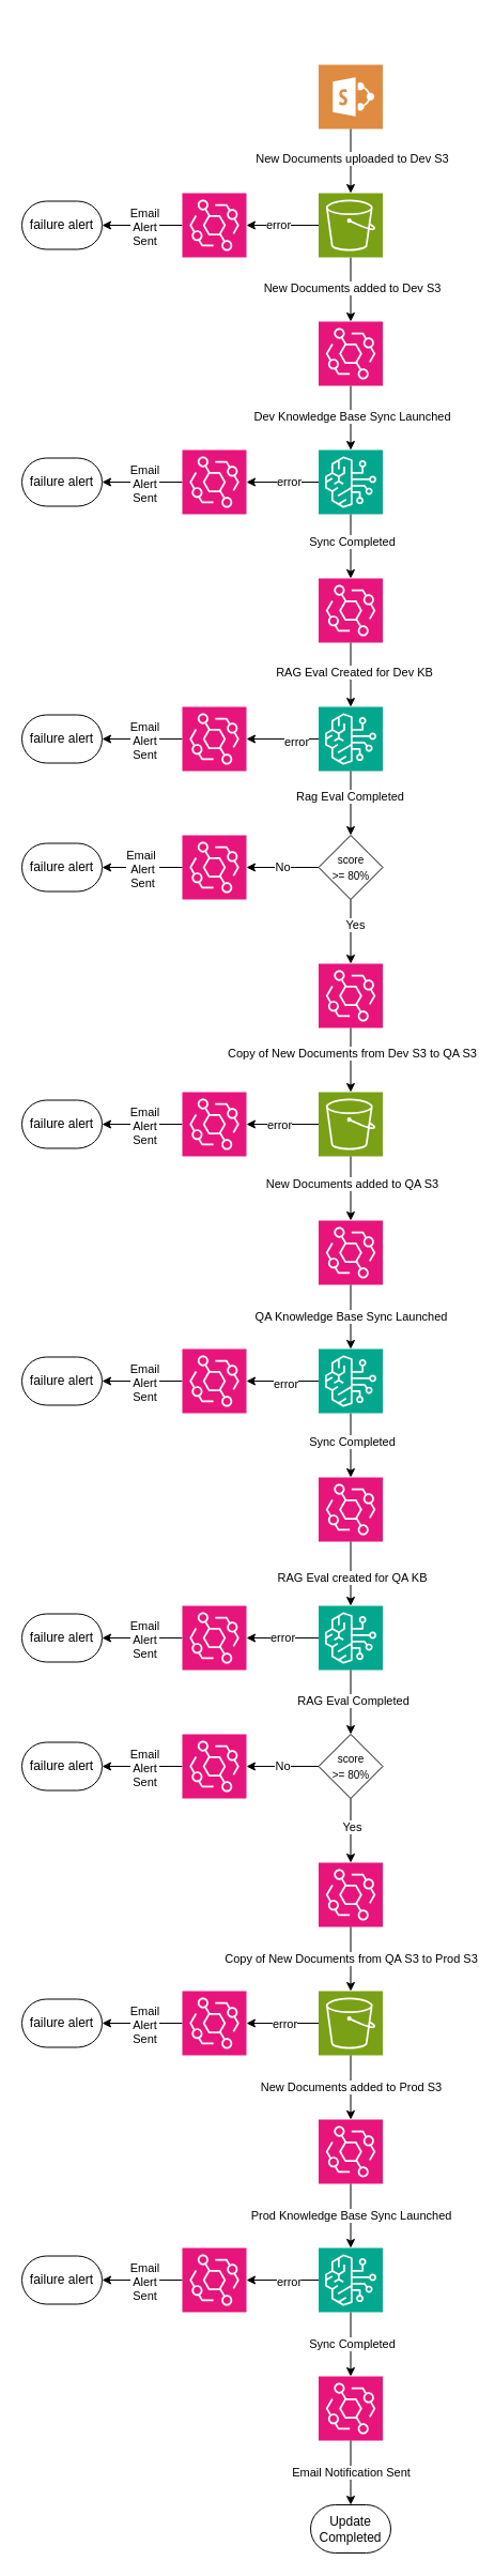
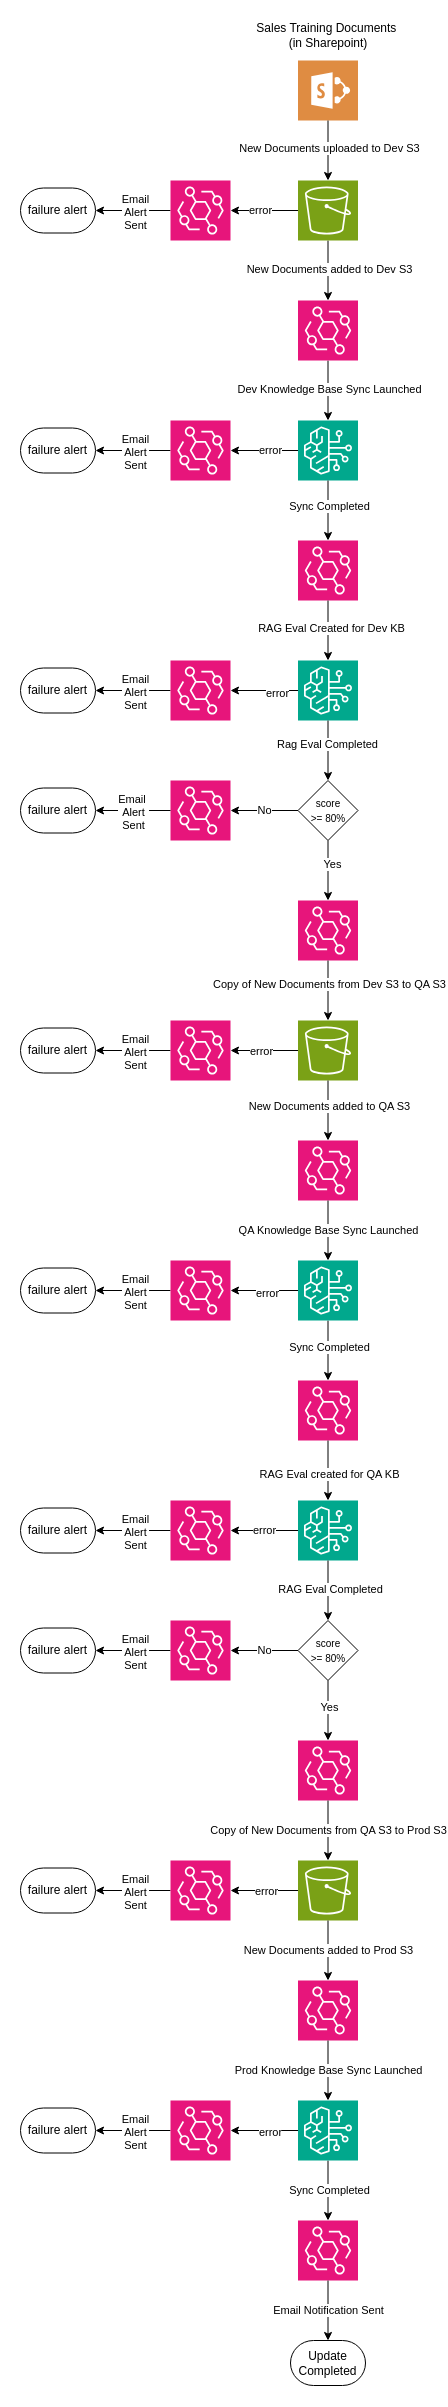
+ <mxCell id="69" value="&lt;div&gt;Sales Training Documents&amp;nbsp;&lt;/div&gt;&lt;div&gt;(in Sharepoint)&lt;/div&gt;" style="text;html=1;align=center;verticalAlign=middle;whiteSpace=wrap;rounded=0;" parent="1" vertex="1"><mxGeometry x="247.5" y="20" width="160" height="30" as="geometry" /></mxCell>
